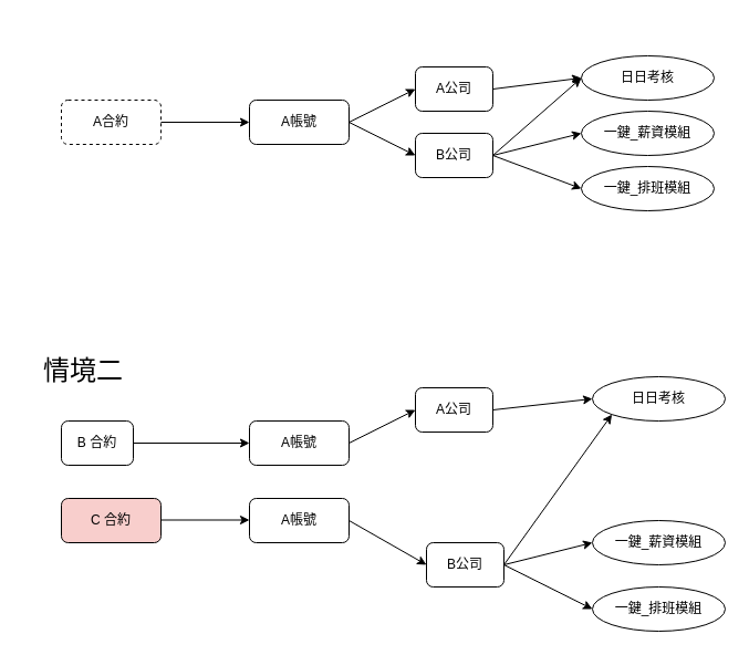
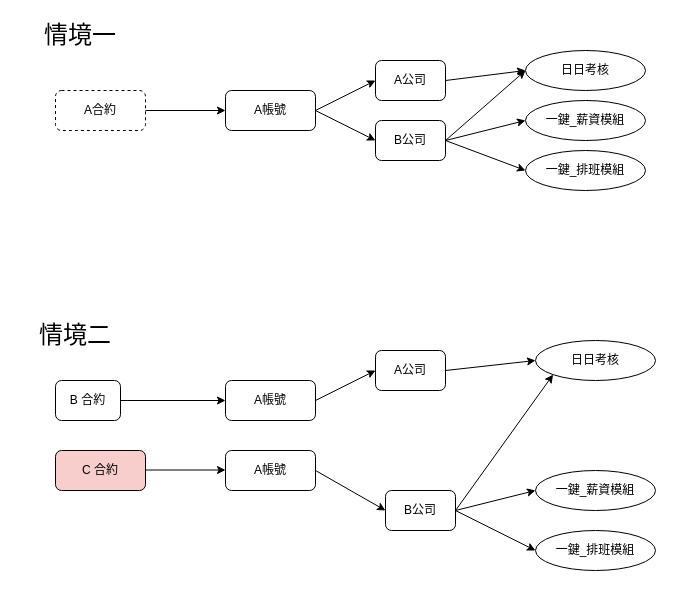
+ <mxCell id="33" value="&lt;font style=&quot;font-size: 24px;&quot;&gt;情境一&lt;/font&gt;" style="text;html=1;strokeColor=none;fillColor=none;align=center;verticalAlign=middle;whiteSpace=wrap;rounded=0;" vertex="1" parent="1"><mxGeometry x="25" y="20" width="110" height="30" as="geometry" /></mxCell>
